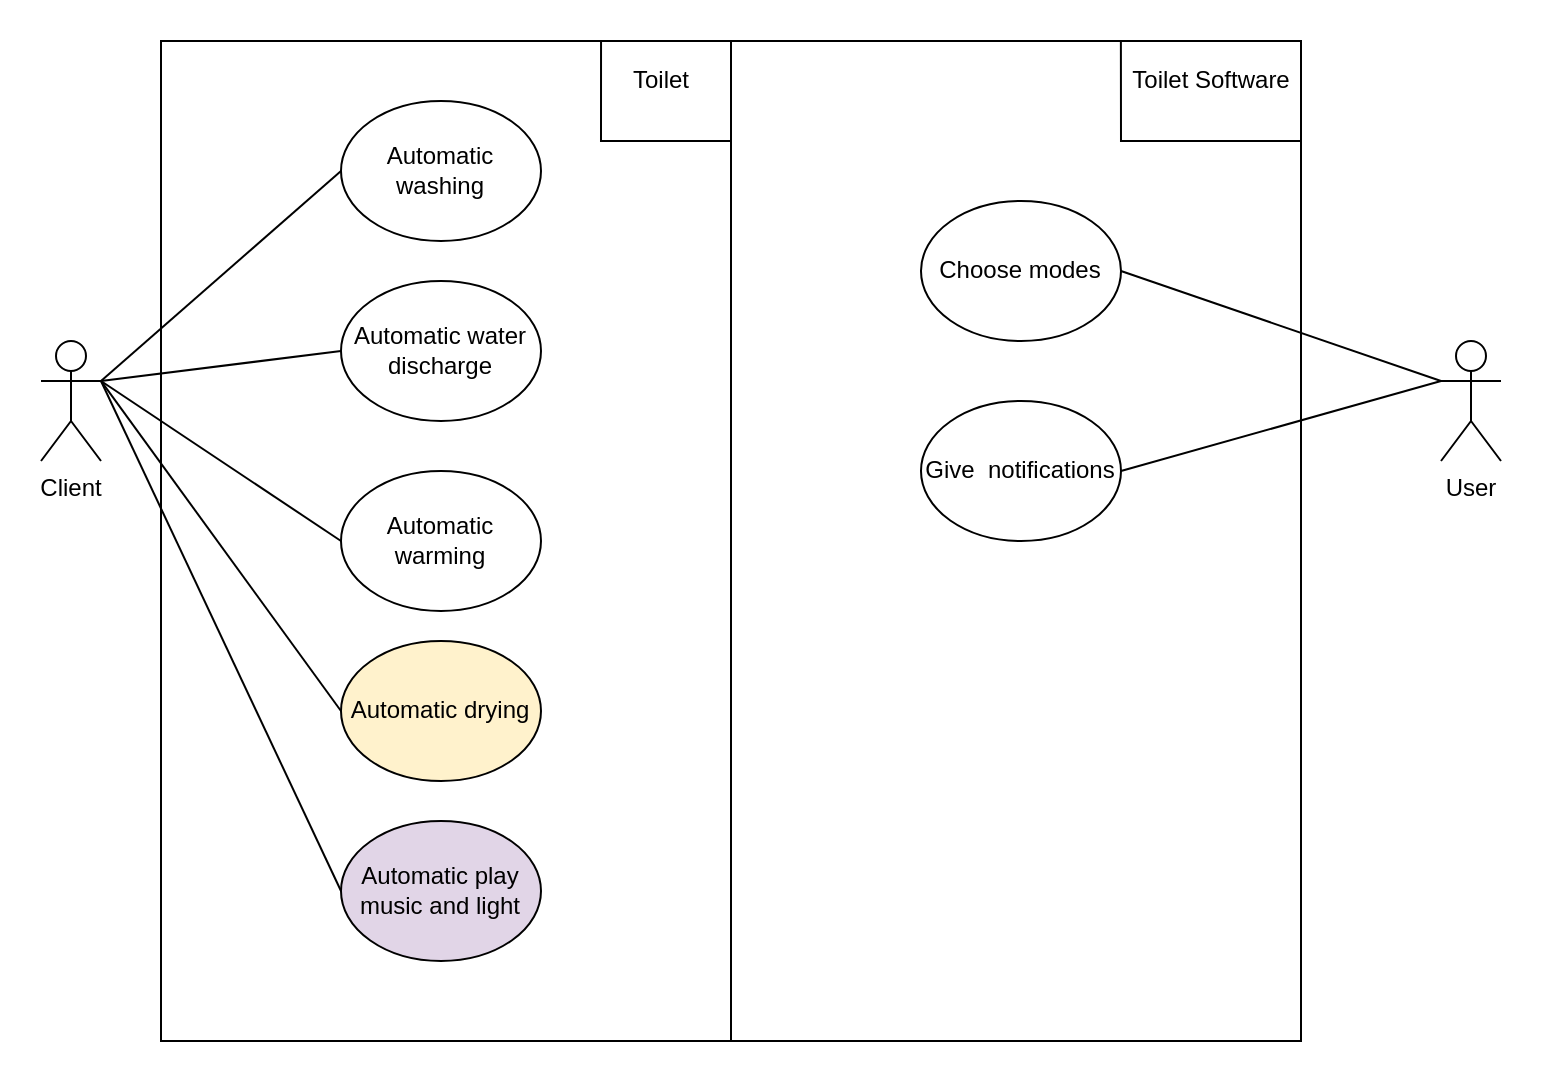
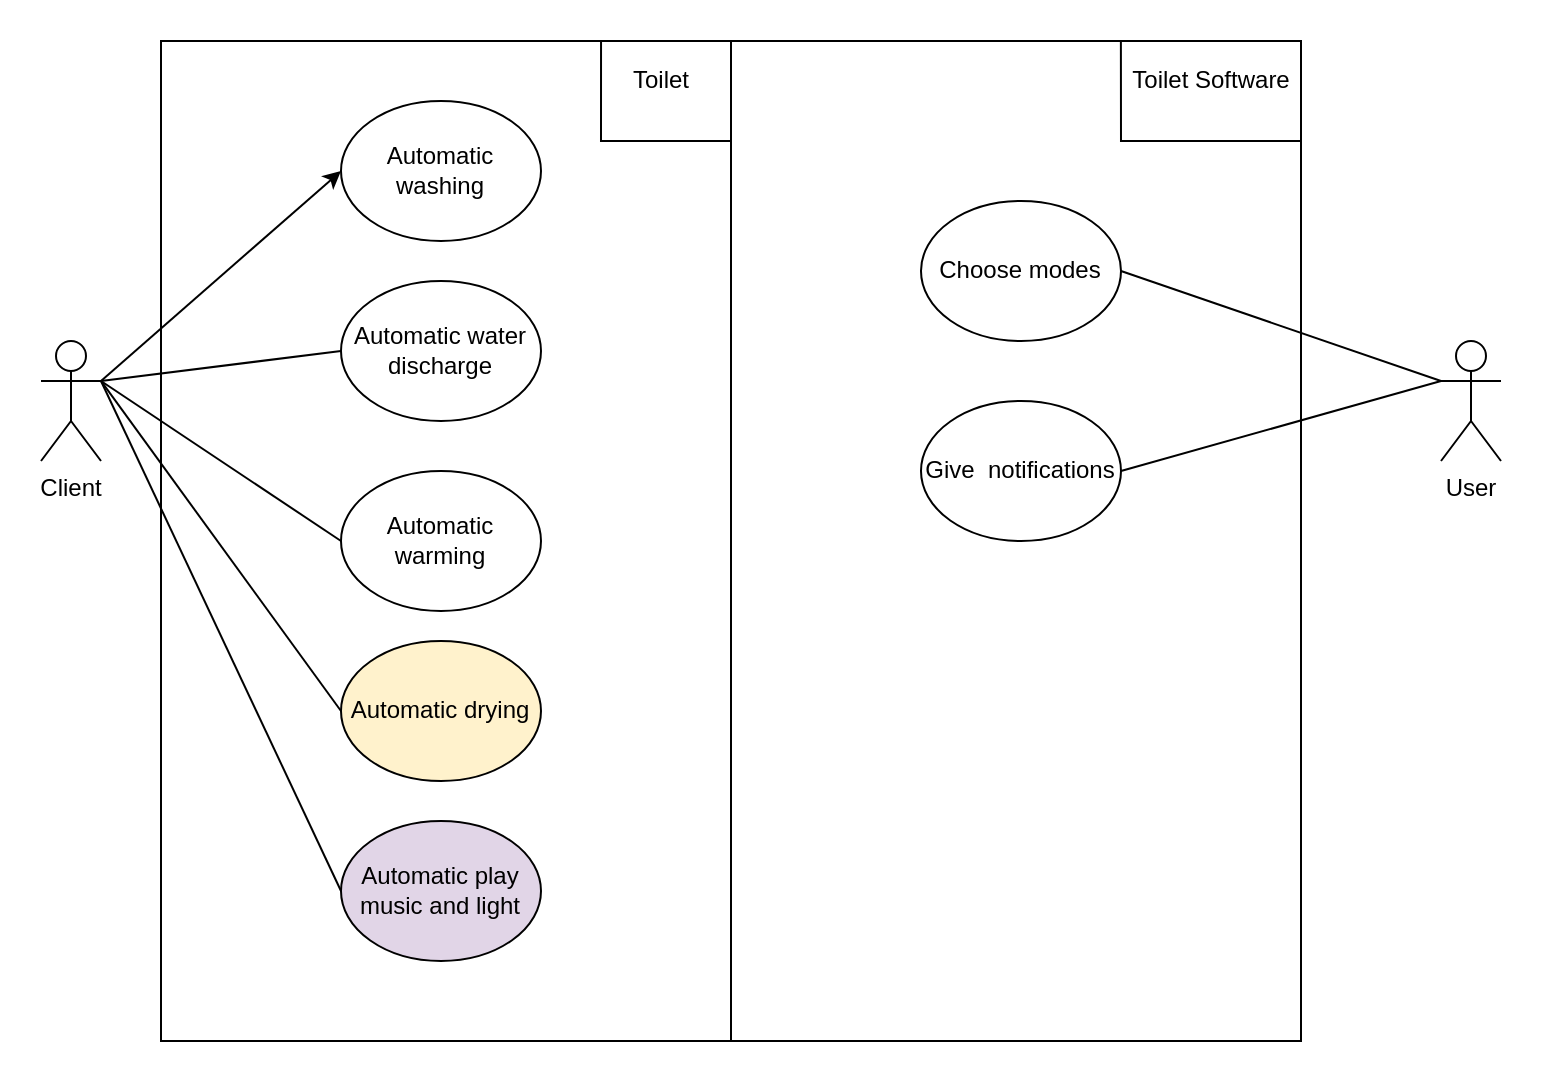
- <mxCell id="13" value="" style="endArrow=none;html=1;rounded=0;exitX=1;exitY=0.333;exitDx=0;exitDy=0;exitPerimeter=0;entryX=0;entryY=0.5;entryDx=0;entryDy=0;" parent="1" source="7" target="8" edge="1"><mxGeometry width="50" height="50" relative="1" as="geometry"><mxPoint x="210" y="330" as="sourcePoint" /><mxPoint x="260" y="280" as="targetPoint" /></mxGeometry></mxCell>
+ <mxCell id="13" value="" style="endArrow=classic;html=1;rounded=0;exitX=1;exitY=0.333;exitDx=0;exitDy=0;exitPerimeter=0;entryX=0;entryY=0.5;entryDx=0;entryDy=0;" parent="1" source="7" target="8" edge="1"><mxGeometry width="50" height="50" relative="1" as="geometry"><mxPoint x="210" y="330" as="sourcePoint" /><mxPoint x="260" y="280" as="targetPoint" /></mxGeometry></mxCell>
